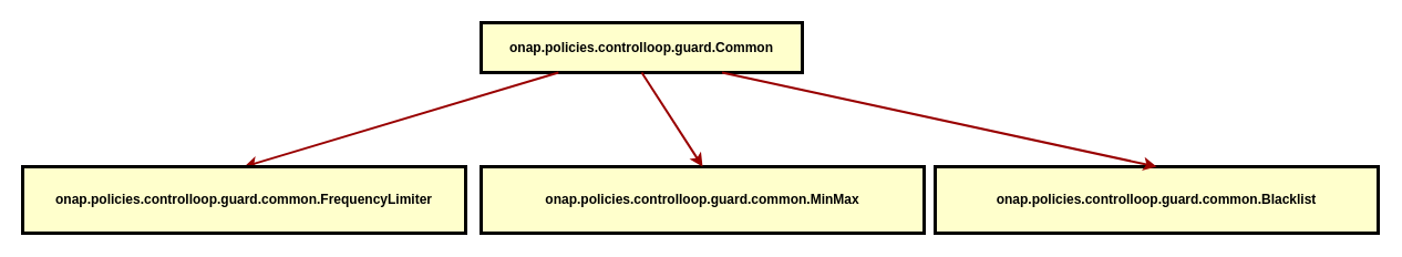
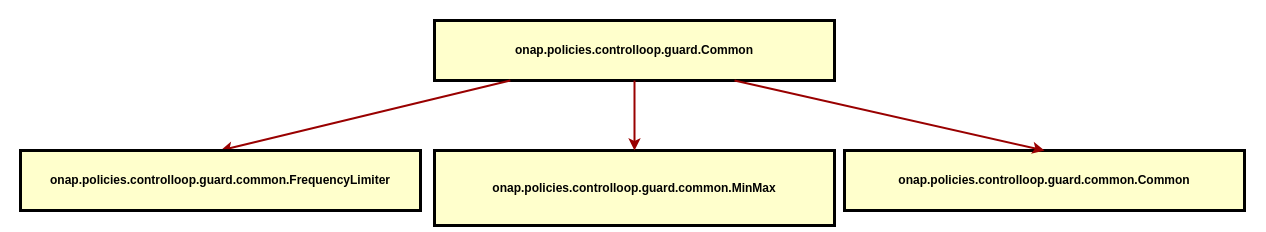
- <mxCell id="2" value="onap.policies.controlloop.guard.Common" style="whiteSpace=wrap;align=center;verticalAlign=middle;fontStyle=1;strokeWidth=3;fillColor=#FFFFCC" vertex="1" parent="1"><mxGeometry x="434" y="20" width="290" height="45" as="geometry" /></mxCell>
+ <mxCell id="2" value="onap.policies.controlloop.guard.Common" style="whiteSpace=wrap;align=center;verticalAlign=middle;fontStyle=1;strokeWidth=3;fillColor=#FFFFCC" vertex="1" parent="1"><mxGeometry x="434" y="20" width="400" height="60" as="geometry" /></mxCell>
- <mxCell id="5" value="onap.policies.controlloop.guard.common.MinMax" style="whiteSpace=wrap;align=center;verticalAlign=middle;fontStyle=1;strokeWidth=3;fillColor=#FFFFCC" vertex="1" parent="1"><mxGeometry x="434" y="150" width="400" height="60" as="geometry" /></mxCell>
+ <mxCell id="5" value="onap.policies.controlloop.guard.common.MinMax" style="whiteSpace=wrap;align=center;verticalAlign=middle;fontStyle=1;strokeWidth=3;fillColor=#FFFFCC" vertex="1" parent="1"><mxGeometry x="434" y="150" width="400" height="75" as="geometry" /></mxCell>
- <mxCell id="7" value="onap.policies.controlloop.guard.common.Blacklist" style="whiteSpace=wrap;align=center;verticalAlign=middle;fontStyle=1;strokeWidth=3;fillColor=#FFFFCC" vertex="1" parent="1"><mxGeometry x="844" y="150" width="400" height="60" as="geometry" /></mxCell>
+ <mxCell id="7" value="onap.policies.controlloop.guard.common.Common" style="whiteSpace=wrap;align=center;verticalAlign=middle;fontStyle=1;strokeWidth=3;fillColor=#FFFFCC" vertex="1" parent="1"><mxGeometry x="844" y="150" width="400" height="60" as="geometry" /></mxCell>
